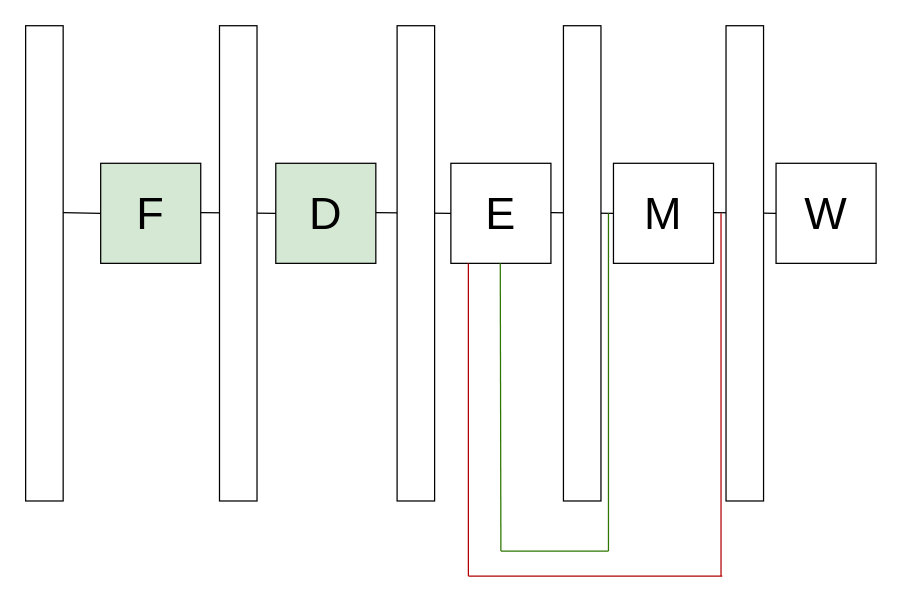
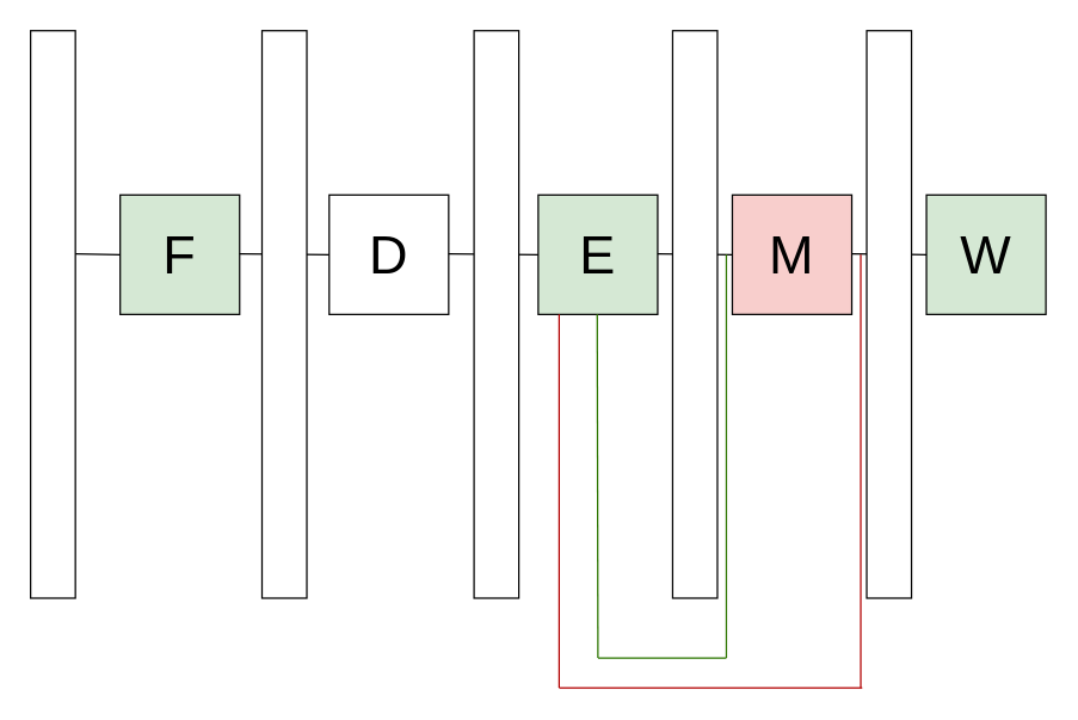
- <mxCell id="3" value="&lt;font style=&quot;font-size: 36px&quot;&gt;D&lt;/font&gt;" style="whiteSpace=wrap;html=1;aspect=fixed;fontSize=23;fillColor=#d5e8d4;" vertex="1" parent="1"><mxGeometry x="220" y="130" width="80" height="80" as="geometry" /></mxCell>
+ <mxCell id="3" value="&lt;font style=&quot;font-size: 36px&quot;&gt;D&lt;/font&gt;" style="whiteSpace=wrap;html=1;aspect=fixed;fontSize=23;" vertex="1" parent="1"><mxGeometry x="220" y="130" width="80" height="80" as="geometry" /></mxCell>
- <mxCell id="4" value="&lt;font style=&quot;font-size: 36px&quot;&gt;E&lt;/font&gt;" style="whiteSpace=wrap;html=1;aspect=fixed;" vertex="1" parent="1"><mxGeometry x="360" y="130" width="80" height="80" as="geometry" /></mxCell>
+ <mxCell id="4" value="&lt;font style=&quot;font-size: 36px&quot;&gt;E&lt;/font&gt;" style="whiteSpace=wrap;html=1;aspect=fixed;fillColor=#d5e8d4;" vertex="1" parent="1"><mxGeometry x="360" y="130" width="80" height="80" as="geometry" /></mxCell>
- <mxCell id="5" value="&lt;font style=&quot;font-size: 36px&quot;&gt;M&lt;/font&gt;" style="whiteSpace=wrap;html=1;aspect=fixed;" vertex="1" parent="1"><mxGeometry x="490" y="130" width="80" height="80" as="geometry" /></mxCell>
+ <mxCell id="5" value="&lt;font style=&quot;font-size: 36px&quot;&gt;M&lt;/font&gt;" style="whiteSpace=wrap;html=1;aspect=fixed;fillColor=#f8cecc;" vertex="1" parent="1"><mxGeometry x="490" y="130" width="80" height="80" as="geometry" /></mxCell>
- <mxCell id="6" value="&lt;font style=&quot;font-size: 36px&quot;&gt;W&lt;/font&gt;" style="whiteSpace=wrap;html=1;aspect=fixed;" vertex="1" parent="1"><mxGeometry x="620" y="130" width="80" height="80" as="geometry" /></mxCell>
+ <mxCell id="6" value="&lt;font style=&quot;font-size: 36px&quot;&gt;W&lt;/font&gt;" style="whiteSpace=wrap;html=1;aspect=fixed;fillColor=#d5e8d4;" vertex="1" parent="1"><mxGeometry x="620" y="130" width="80" height="80" as="geometry" /></mxCell>
